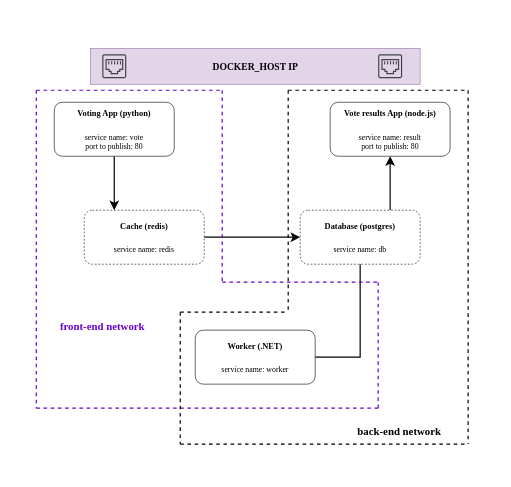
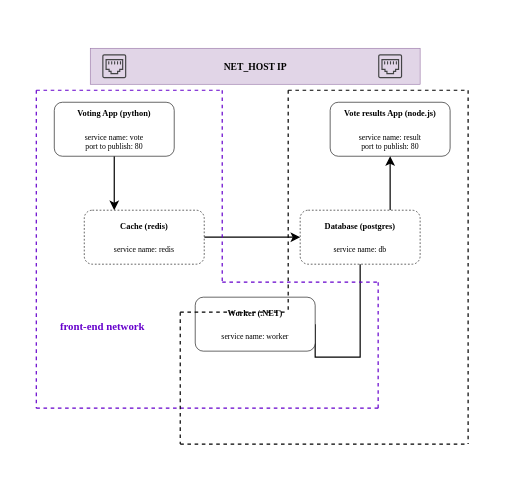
- <mxCell id="29" value="&lt;b&gt;&lt;font style=&quot;font-size: 16px&quot; face=&quot;Ubuntu&quot;&gt;DOCKER_HOST IP&lt;/font&gt;&lt;/b&gt;" style="text;html=1;align=center;verticalAlign=middle;resizable=0;points=[];autosize=1;" vertex="1" parent="1"><mxGeometry x="350" y="100" width="150" height="20" as="geometry" /></mxCell>
+ <mxCell id="29" value="&lt;b&gt;&lt;font style=&quot;font-size: 16px&quot; face=&quot;Ubuntu&quot;&gt;NET_HOST IP&lt;/font&gt;&lt;/b&gt;" style="text;html=1;align=center;verticalAlign=middle;resizable=0;points=[];autosize=1;" vertex="1" parent="1"><mxGeometry x="350" y="100" width="150" height="20" as="geometry" /></mxCell>
- <mxCell id="12" value="&lt;p style=&quot;line-height: 150%&quot;&gt;&lt;/p&gt;&lt;div style=&quot;line-height: 150% ; font-size: 14px&quot;&gt;&lt;font style=&quot;font-size: 14px&quot;&gt;&lt;b&gt;Worker (.NET)&lt;br&gt;&lt;/b&gt;&lt;/font&gt;&lt;/div&gt;&lt;div style=&quot;line-height: 150% ; font-size: 14px&quot;&gt;&lt;font style=&quot;font-size: 14px&quot;&gt;&lt;b&gt;&lt;br&gt;&lt;/b&gt;&lt;/font&gt;&lt;/div&gt;&lt;div style=&quot;font-size: 13px&quot;&gt;&lt;font style=&quot;font-size: 13px&quot;&gt;service name: worker&lt;/font&gt;&lt;/div&gt;&lt;p&gt;&lt;/p&gt;" style="rounded=1;whiteSpace=wrap;html=1;fontFamily=Ubuntu;" vertex="1" parent="1"><mxGeometry x="325" y="550" width="200" height="90" as="geometry" /></mxCell>
+ <mxCell id="12" value="&lt;p style=&quot;line-height: 150%&quot;&gt;&lt;/p&gt;&lt;div style=&quot;line-height: 150% ; font-size: 14px&quot;&gt;&lt;font style=&quot;font-size: 14px&quot;&gt;&lt;b&gt;Worker (.NET)&lt;br&gt;&lt;/b&gt;&lt;/font&gt;&lt;/div&gt;&lt;div style=&quot;line-height: 150% ; font-size: 14px&quot;&gt;&lt;font style=&quot;font-size: 14px&quot;&gt;&lt;b&gt;&lt;br&gt;&lt;/b&gt;&lt;/font&gt;&lt;/div&gt;&lt;div style=&quot;font-size: 13px&quot;&gt;&lt;font style=&quot;font-size: 13px&quot;&gt;service name: worker&lt;/font&gt;&lt;/div&gt;&lt;p&gt;&lt;/p&gt;" style="rounded=1;whiteSpace=wrap;html=1;fontFamily=Ubuntu;" vertex="1" parent="1"><mxGeometry x="325" y="495" width="200" height="90" as="geometry" /></mxCell>
- <mxCell id="26" value="&lt;font style=&quot;font-size: 18px&quot;&gt;&lt;b&gt;&lt;font style=&quot;font-size: 18px&quot; face=&quot;Ubuntu&quot;&gt;back-end network&lt;/font&gt;&lt;/b&gt;&lt;/font&gt;" style="text;html=1;align=center;verticalAlign=middle;resizable=0;points=[];autosize=1;" vertex="1" parent="1"><mxGeometry x="580" y="710" width="170" height="20" as="geometry" /></mxCell>
